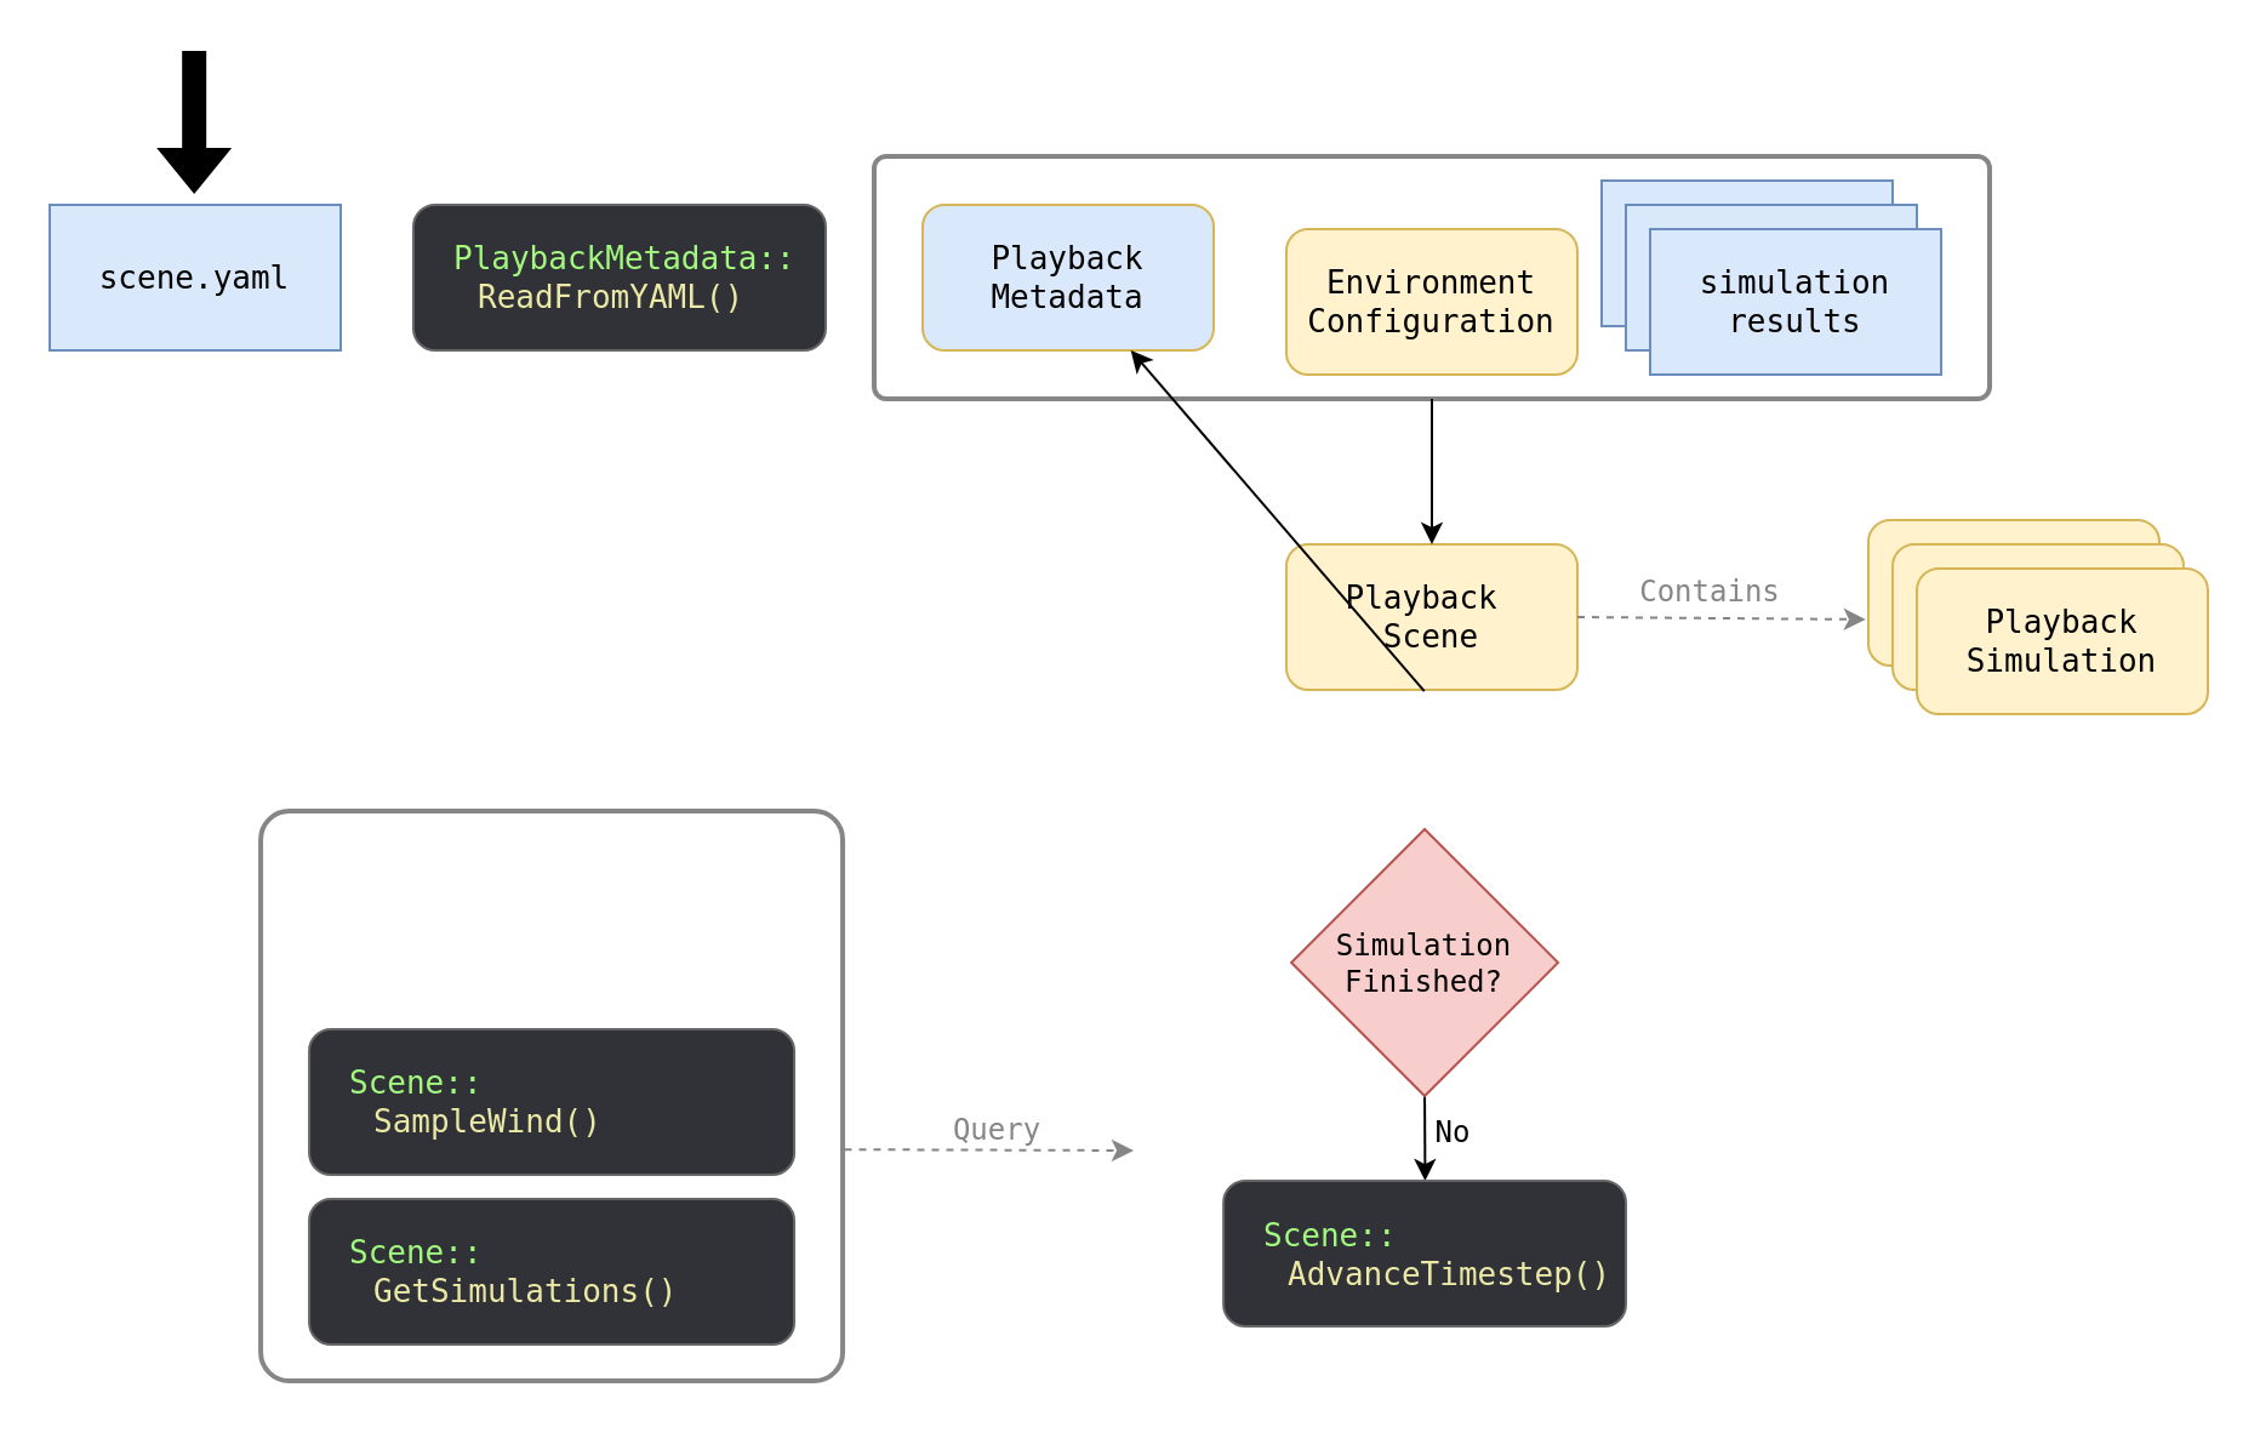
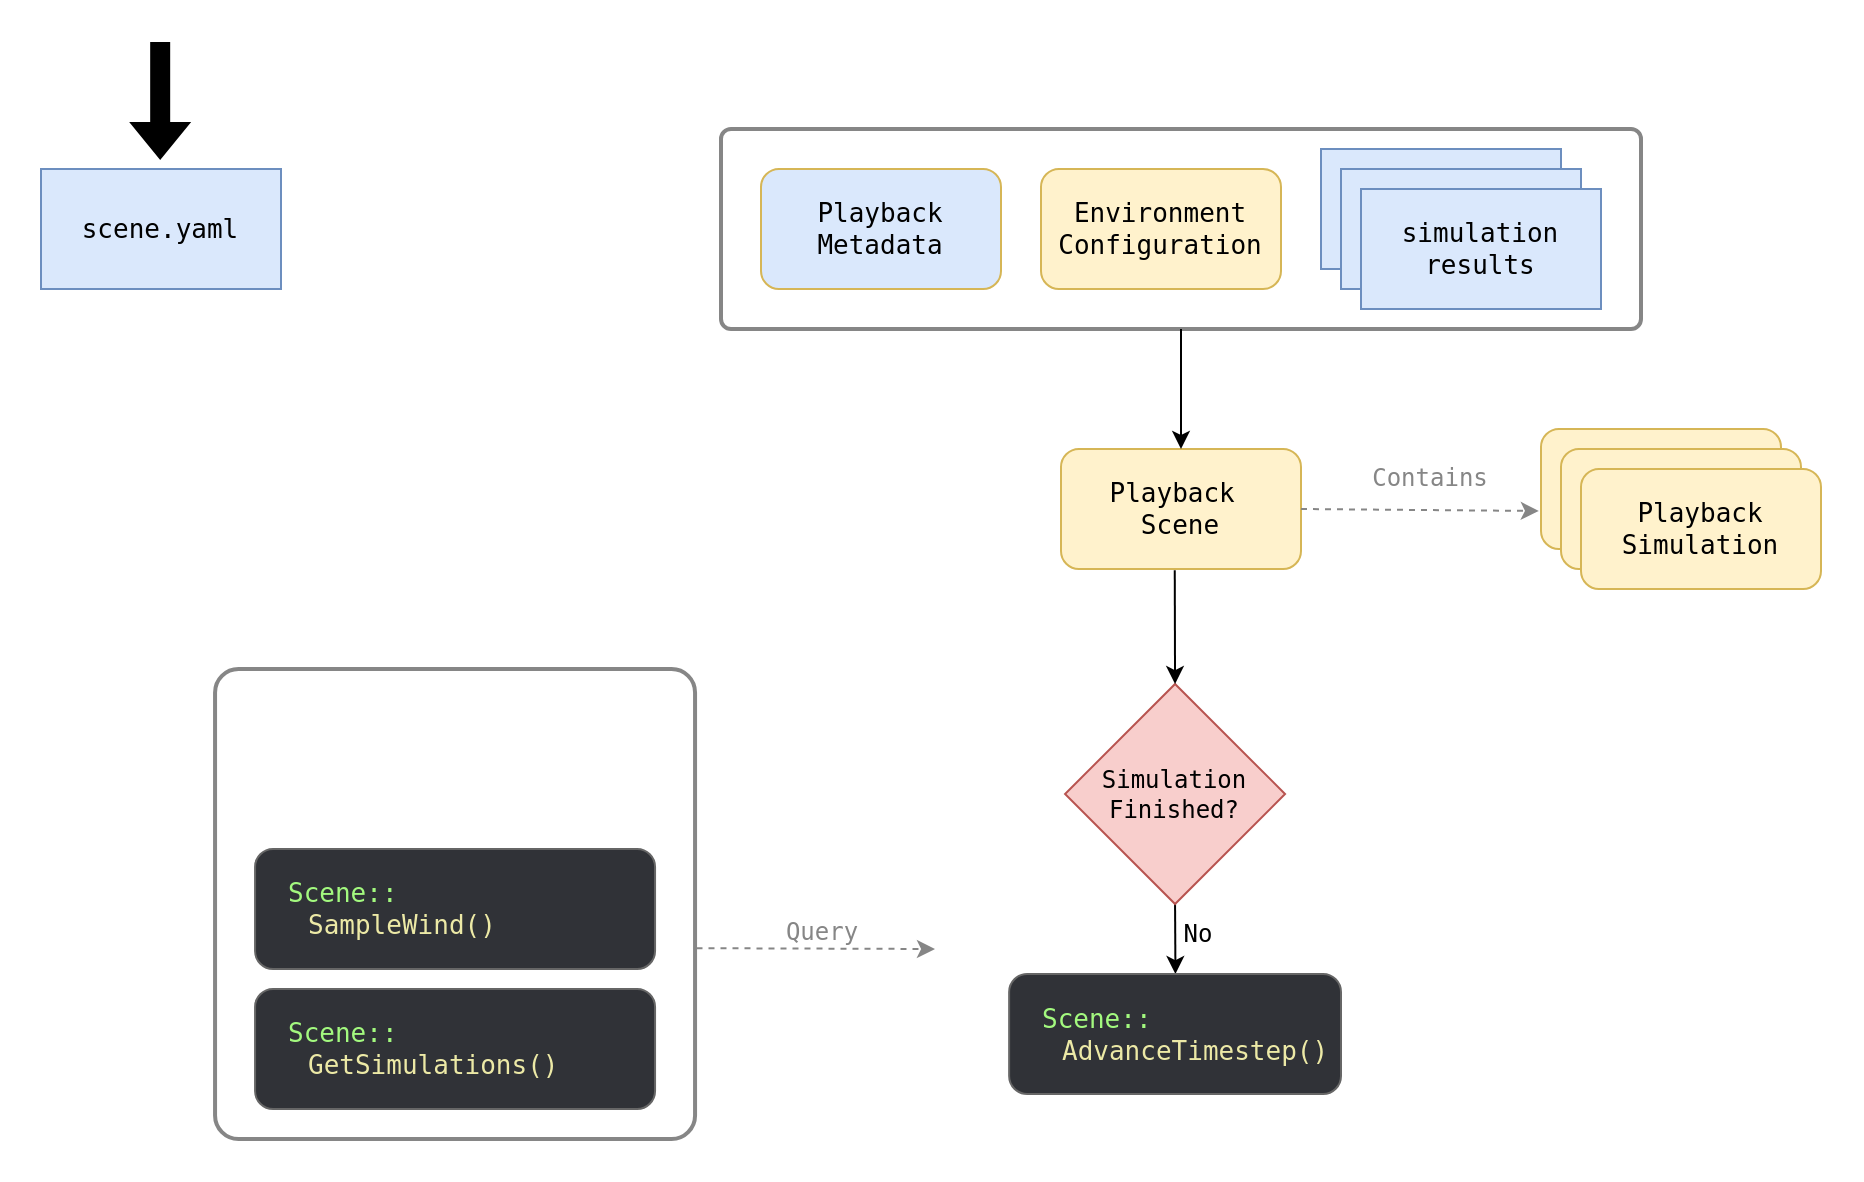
- <mxCell id="5" value="&lt;blockquote style=&quot;margin: 0px 0px 0px 15px; border: none; padding: 0px;&quot;&gt;&lt;font face=&quot;Droid Sans Mono, monospace, monospace&quot; style=&quot;color: rgb(163, 249, 127); font-size: 13px;&quot;&gt;&lt;font style=&quot;&quot;&gt;PlaybackMetadata&lt;/font&gt;::&lt;/font&gt;&lt;div style=&quot;margin-left: 10px;&quot;&gt;&lt;font face=&quot;Droid Sans Mono, monospace, monospace&quot; style=&quot;color: rgb(236, 233, 166); font-size: 13px;&quot;&gt;ReadFromYAML()&lt;/font&gt;&lt;/div&gt;&lt;/blockquote&gt;" style="rounded=1;whiteSpace=wrap;html=1;fillColor=#303237;strokeColor=#666666;fontColor=#333333;align=left;" parent="1" vertex="1"><mxGeometry x="170" y="84" width="170" height="60" as="geometry" /></mxCell>
- <mxCell id="8" value="Environment Configuration" style="rounded=1;whiteSpace=wrap;html=1;fillColor=#fff2cc;strokeColor=#d6b656;fontSize=13;fontFamily=Droid Sans Mono, monospace, monospace;" parent="1" vertex="1"><mxGeometry x="530" y="94" width="120" height="60" as="geometry" /></mxCell>
+ <mxCell id="8" value="Environment Configuration" style="rounded=1;whiteSpace=wrap;html=1;fillColor=#fff2cc;strokeColor=#d6b656;fontSize=13;fontFamily=Droid Sans Mono, monospace, monospace;" parent="1" vertex="1"><mxGeometry x="520" y="84" width="120" height="60" as="geometry" /></mxCell>
- <mxCell id="25" value="" style="endArrow=classic;html=1;rounded=0;exitX=0.474;exitY=1.01;exitDx=0;exitDy=0;exitPerimeter=0;" parent="1" source="23" target="4" edge="1"><mxGeometry width="50" height="50" relative="1" as="geometry"><mxPoint x="600" y="184" as="sourcePoint" /><mxPoint x="600" y="244" as="targetPoint" /></mxGeometry></mxCell>
+ <mxCell id="25" value="" style="endArrow=classic;html=1;rounded=0;exitX=0.474;exitY=1.01;exitDx=0;exitDy=0;entryX=0.5;entryY=0;entryDx=0;entryDy=0;exitPerimeter=0;" parent="1" source="23" target="10" edge="1"><mxGeometry width="50" height="50" relative="1" as="geometry"><mxPoint x="600" y="184" as="sourcePoint" /><mxPoint x="600" y="244" as="targetPoint" /></mxGeometry></mxCell>
- <mxCell id="27" value="&lt;font style=&quot;color: rgb(134, 134, 134);&quot;&gt;Contains&lt;/font&gt;" style="text;html=1;align=center;verticalAlign=middle;whiteSpace=wrap;rounded=0;fontFamily=Droid Sans Mono, monospace, monospace;" parent="1" vertex="1"><mxGeometry x="660" y="229" width="90" height="30" as="geometry" /></mxCell>
+ <mxCell id="27" value="&lt;font style=&quot;color: rgb(134, 134, 134);&quot;&gt;Contains&lt;/font&gt;" style="text;html=1;align=center;verticalAlign=middle;whiteSpace=wrap;rounded=0;fontFamily=Droid Sans Mono, monospace, monospace;" parent="1" vertex="1"><mxGeometry x="670" y="224" width="90" height="30" as="geometry" /></mxCell>
